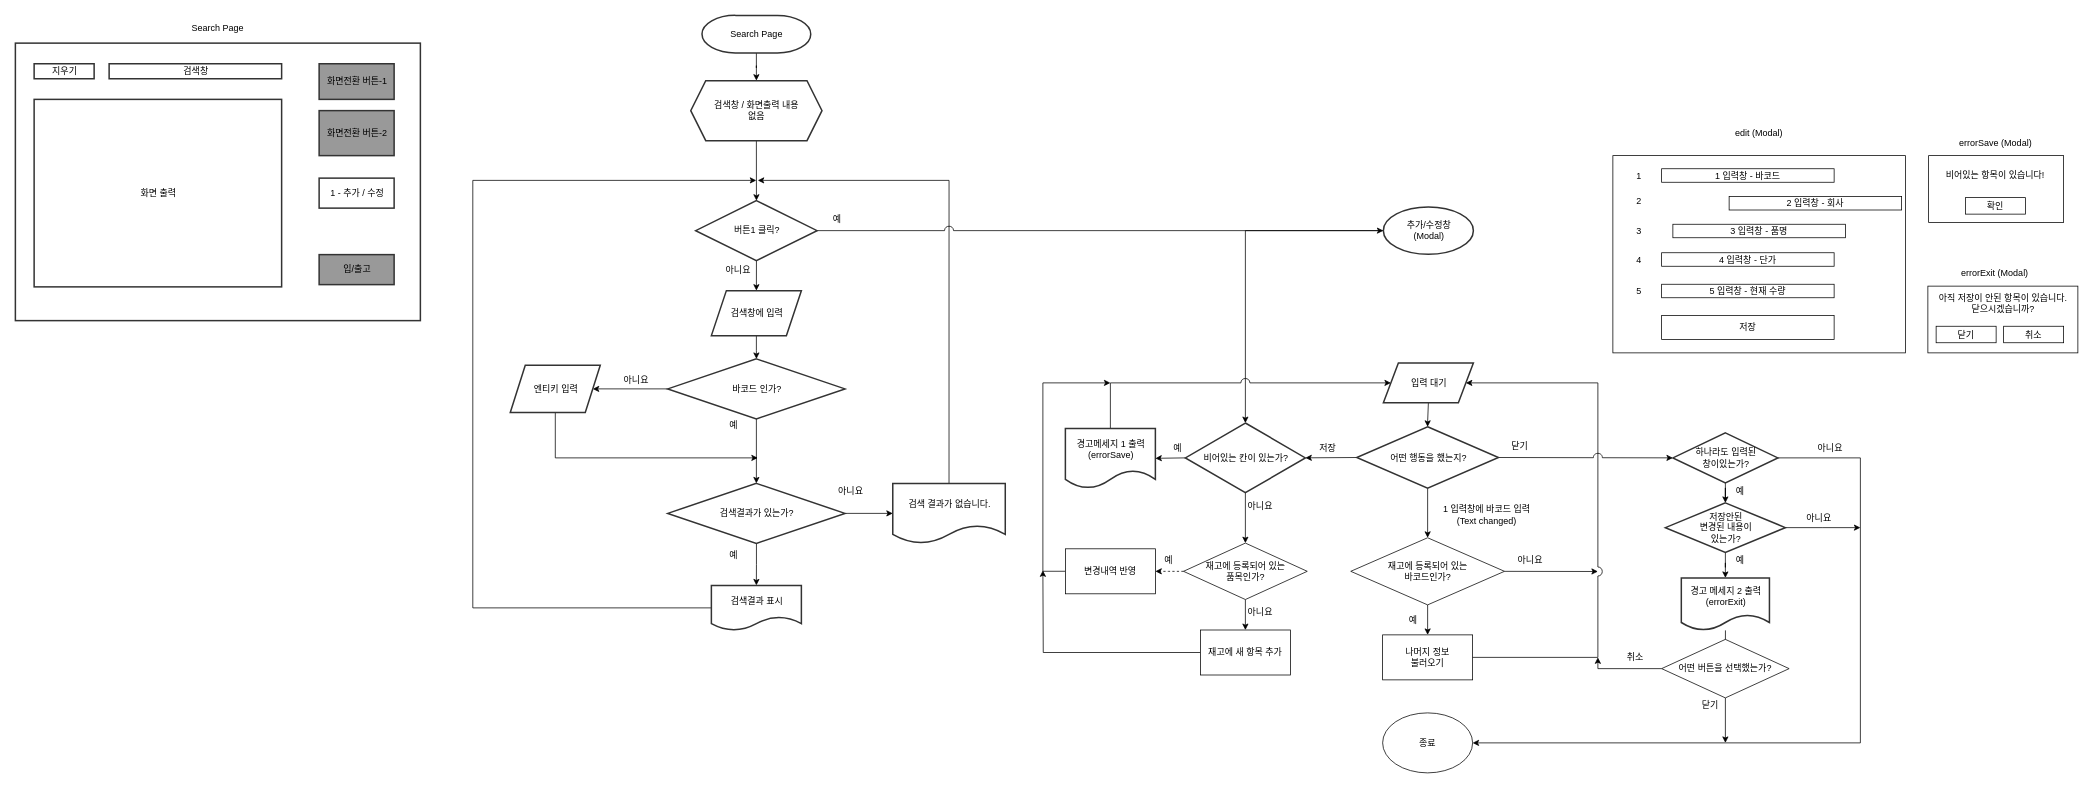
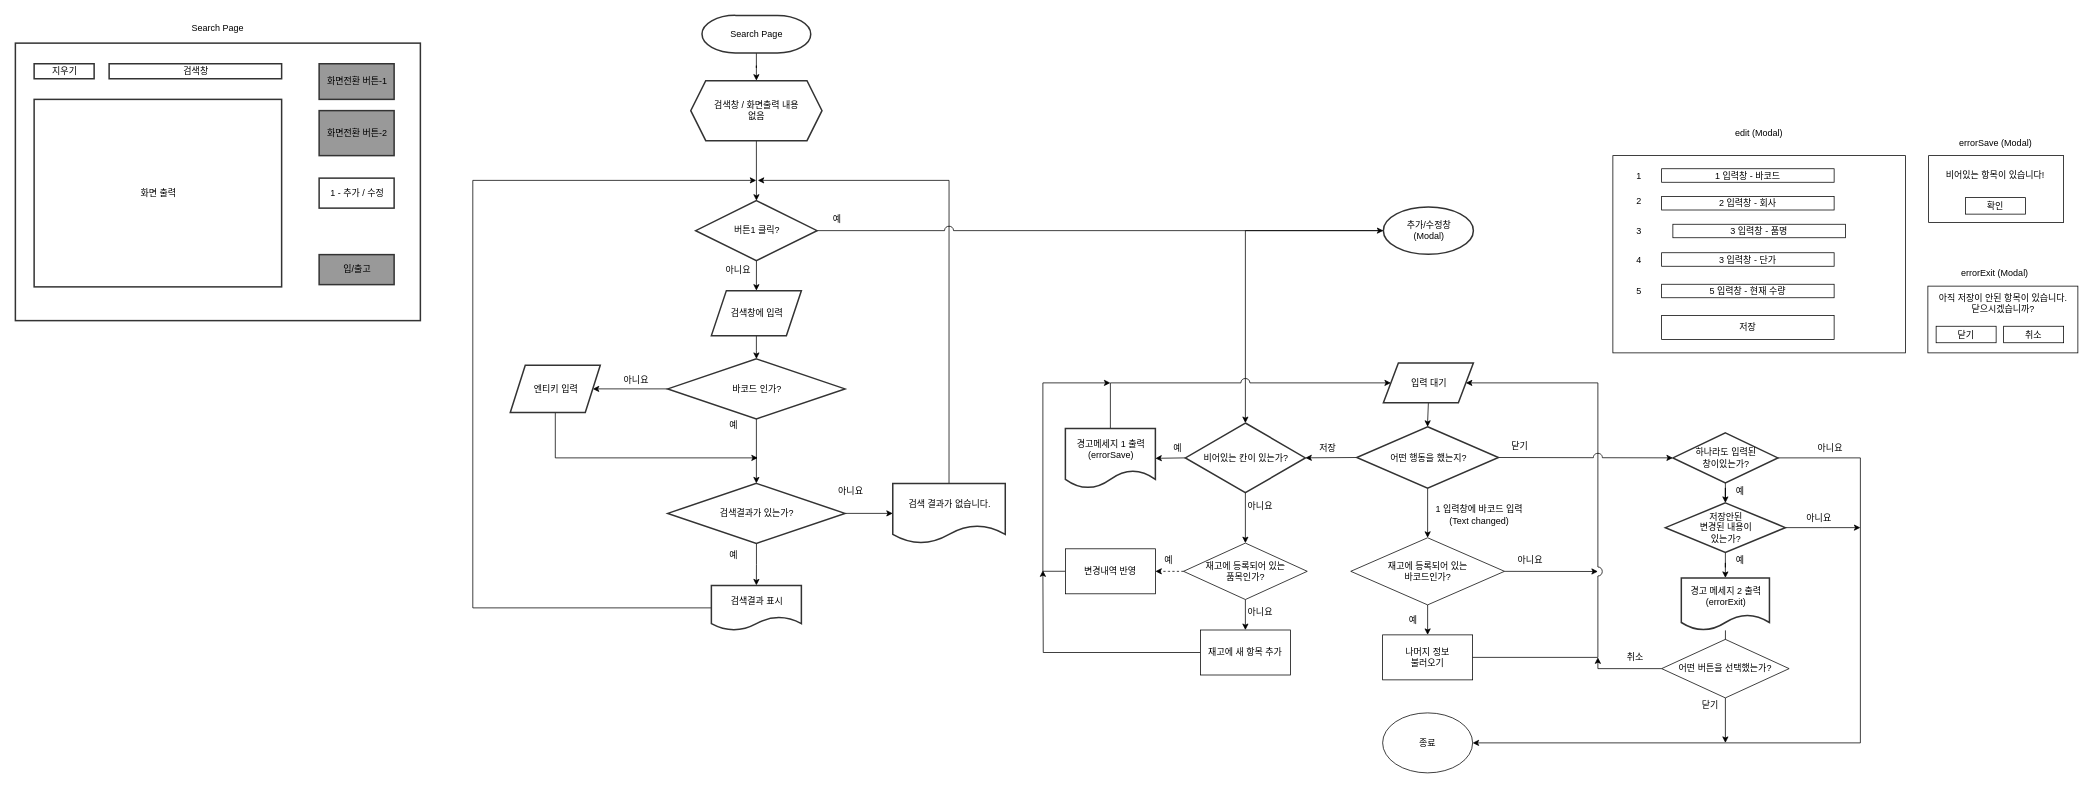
- <mxCell id="42" value="2 입력창 - 회사" style="rounded=0;whiteSpace=wrap;html=1;fillColor=#ffffff;" parent="1" vertex="1"><mxGeometry x="2305" y="261.5" width="230" height="18" as="geometry" /></mxCell>
+ <mxCell id="42" value="2 입력창 - 회사" style="rounded=0;whiteSpace=wrap;html=1;fillColor=#ffffff;" parent="1" vertex="1"><mxGeometry x="2215" y="261.5" width="230" height="18" as="geometry" /></mxCell>
- <mxCell id="44" value="4 입력창 - 단가" style="rounded=0;whiteSpace=wrap;html=1;fillColor=#ffffff;" parent="1" vertex="1"><mxGeometry x="2215" y="336.5" width="230" height="18" as="geometry" /></mxCell>
+ <mxCell id="44" value="3 입력창 - 단가" style="rounded=0;whiteSpace=wrap;html=1;fillColor=#ffffff;" parent="1" vertex="1"><mxGeometry x="2215" y="336.5" width="230" height="18" as="geometry" /></mxCell>
- <mxCell id="67" value="1 입력창에 바코드 입력&lt;br&gt;(Text changed)" style="text;html=1;strokeColor=none;fillColor=none;align=center;verticalAlign=middle;whiteSpace=wrap;rounded=0;" parent="1" vertex="1"><mxGeometry x="1914" y="670.5" width="136" height="30" as="geometry" /></mxCell>
+ <mxCell id="67" value="1 입력창에 바코드 입력&lt;br&gt;(Text changed)" style="text;html=1;strokeColor=none;fillColor=none;align=center;verticalAlign=middle;whiteSpace=wrap;rounded=0;" parent="1" vertex="1"><mxGeometry x="1904" y="670.5" width="136" height="30" as="geometry" /></mxCell>
